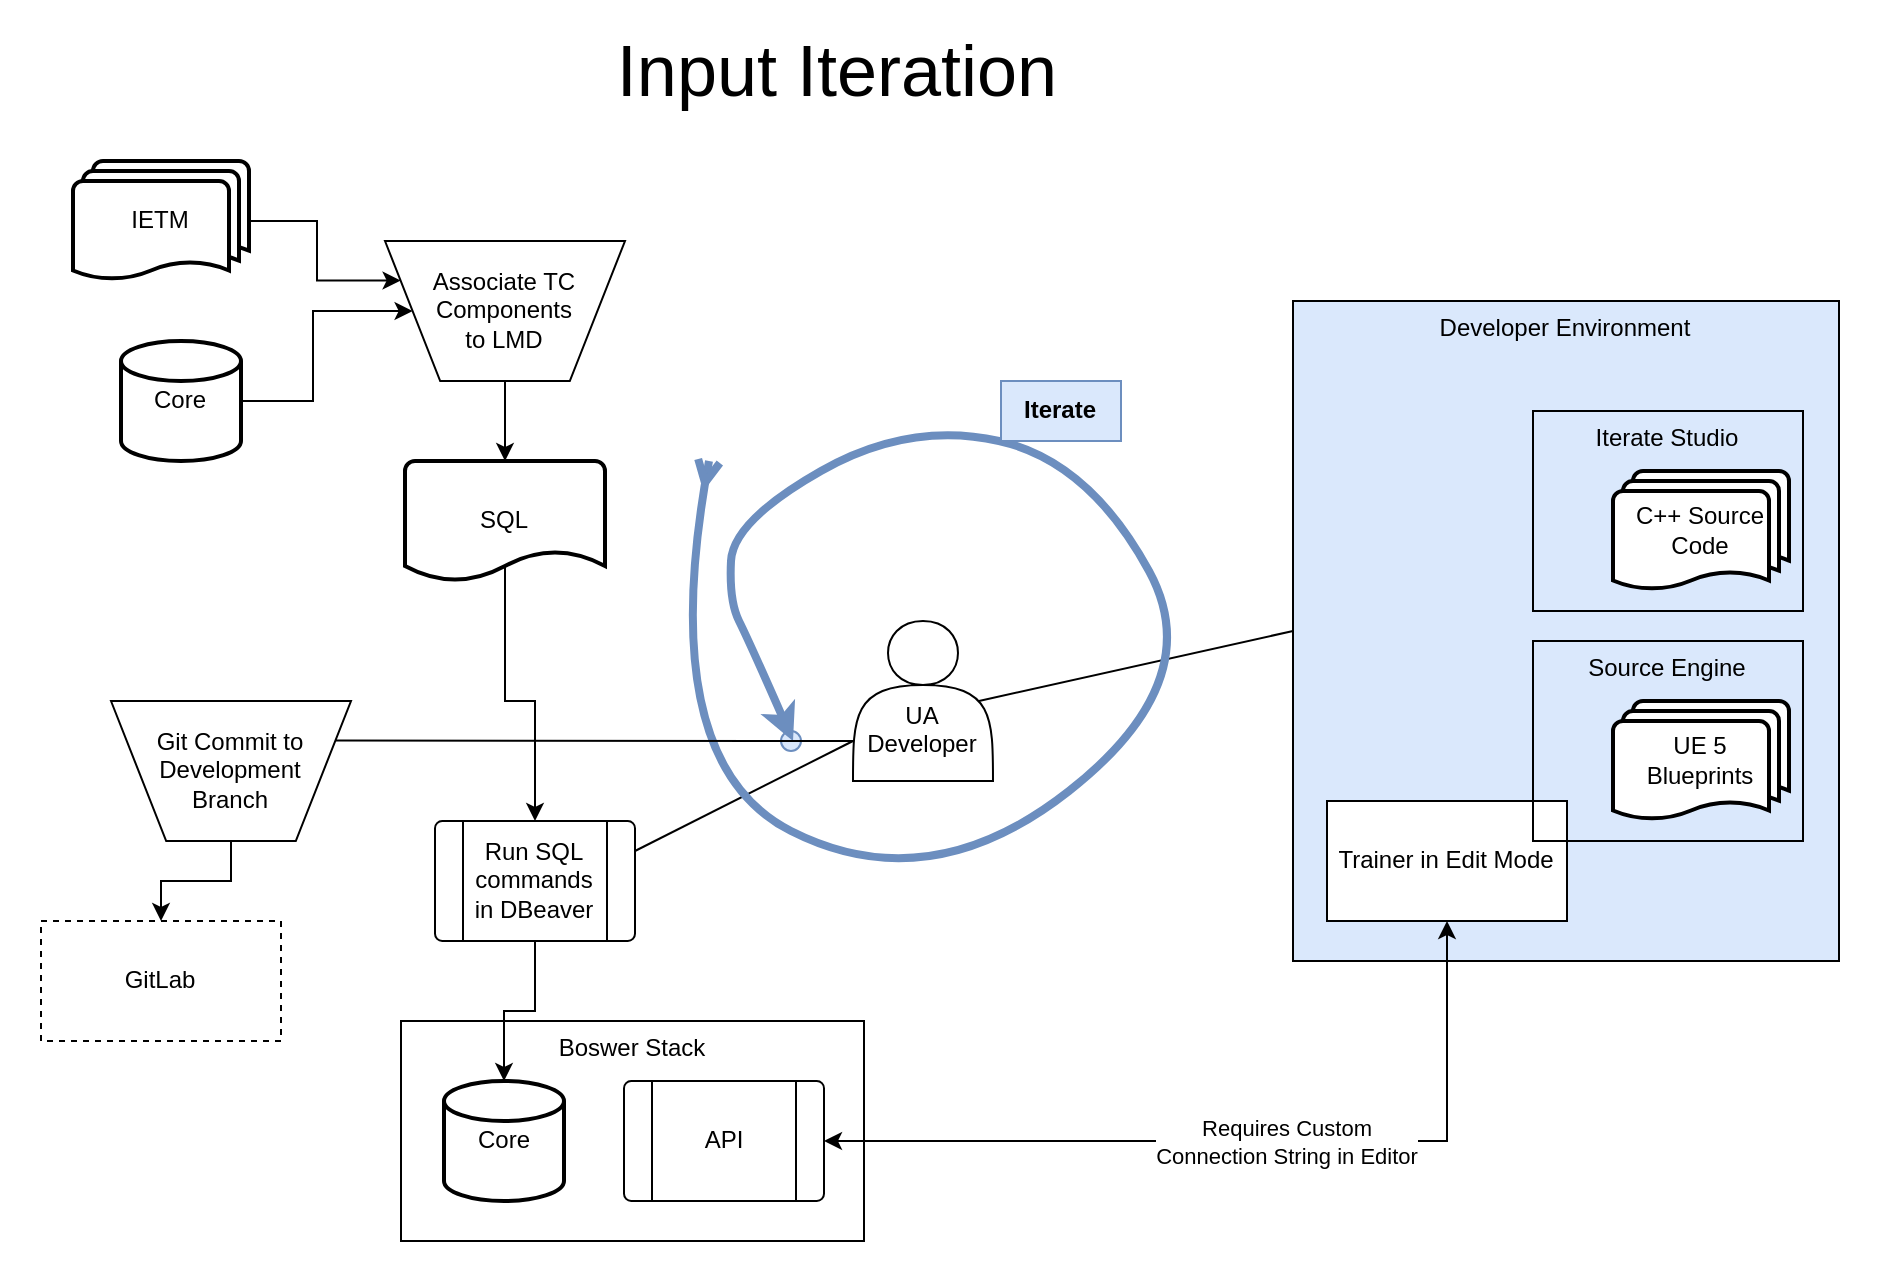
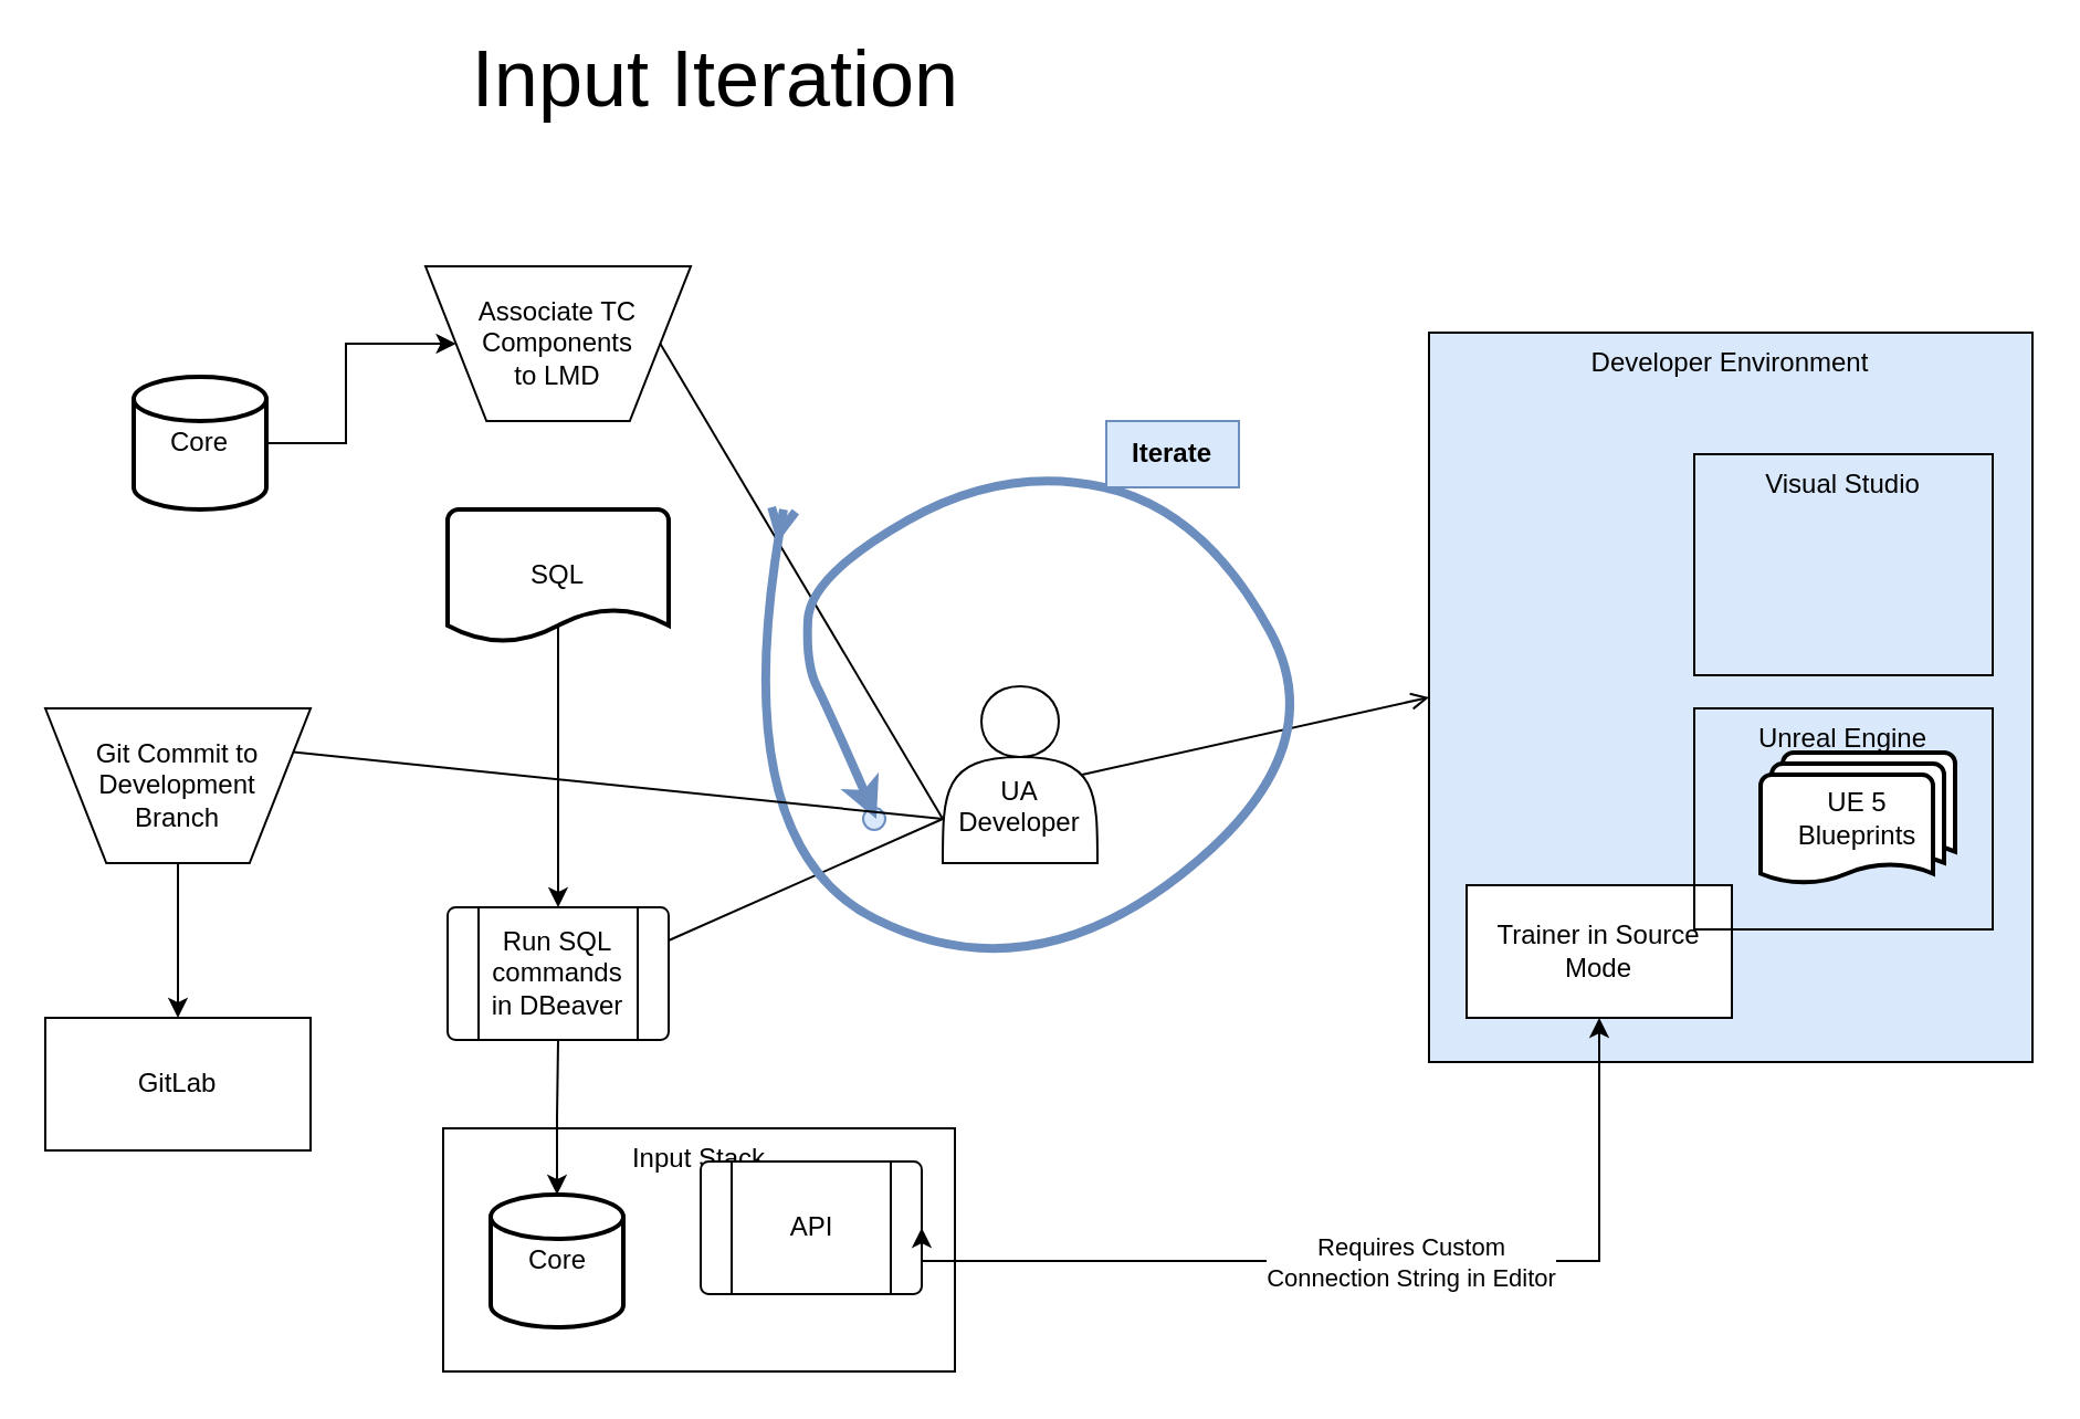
- <mxCell id="11" value="Input Iteration" style="text;html=1;strokeColor=none;fillColor=none;align=center;verticalAlign=middle;whiteSpace=wrap;rounded=0;fontSize=36;" parent="1" vertex="1"><mxGeometry x="286" y="20" width="265" height="30" as="geometry" /></mxCell>
+ <mxCell id="11" value="Input Iteration" style="text;html=1;strokeColor=none;fillColor=none;align=center;verticalAlign=middle;whiteSpace=wrap;rounded=0;fontSize=36;" parent="1" vertex="1"><mxGeometry x="191" y="20" width="265" height="30" as="geometry" /></mxCell>
- <mxCell id="7" value="IETM" style="strokeWidth=2;html=1;shape=mxgraph.flowchart.multi-document;whiteSpace=wrap;" parent="1" vertex="1"><mxGeometry x="36" y="80" width="88" height="60" as="geometry" /></mxCell>
- <mxCell id="6" style="edgeStyle=orthogonalEdgeStyle;rounded=0;orthogonalLoop=1;jettySize=auto;html=1;exitX=1;exitY=0.5;exitDx=0;exitDy=0;exitPerimeter=0;entryX=0;entryY=0.25;entryDx=0;entryDy=0;" parent="1" source="7" target="8" edge="1"><mxGeometry relative="1" as="geometry" /></mxCell>
- <mxCell id="15" style="edgeStyle=orthogonalEdgeStyle;rounded=0;orthogonalLoop=1;jettySize=auto;html=1;exitX=0.5;exitY=1;exitDx=0;exitDy=0;entryX=0.5;entryY=0;entryDx=0;entryDy=0;entryPerimeter=0;" parent="1" source="8" target="14" edge="1"><mxGeometry relative="1" as="geometry"><mxPoint x="252" y="220" as="targetPoint" /></mxGeometry></mxCell>
- <mxCell id="33" value="Iterate Studio" style="rounded=0;whiteSpace=wrap;html=1;fillColor=none;align=center;verticalAlign=top;" parent="31" vertex="1"><mxGeometry width="135" height="100" as="geometry" /></mxCell>
+ <mxCell id="33" value="Visual Studio" style="rounded=0;whiteSpace=wrap;html=1;fillColor=none;align=center;verticalAlign=top;" parent="31" vertex="1"><mxGeometry width="135" height="100" as="geometry" /></mxCell>
- <mxCell id="32" value="C++ Source Code" style="strokeWidth=2;html=1;shape=mxgraph.flowchart.multi-document;whiteSpace=wrap;" parent="31" vertex="1"><mxGeometry x="40" y="30" width="88" height="60" as="geometry" /></mxCell>
- <mxCell id="12" value="" style="endArrow=none;html=1;rounded=0;exitX=0.9;exitY=0.5;exitDx=0;exitDy=0;startArrow=none;startFill=0;endFill=0;exitPerimeter=0;entryX=0;entryY=0.5;entryDx=0;entryDy=0;" parent="1" source="5" target="29" edge="1"><mxGeometry width="50" height="50" relative="1" as="geometry"><mxPoint x="461" y="640" as="sourcePoint" /><mxPoint x="511" y="590" as="targetPoint" /></mxGeometry></mxCell>
+ <mxCell id="12" value="" style="endArrow=open;html=1;rounded=0;exitX=0.9;exitY=0.5;exitDx=0;exitDy=0;startArrow=none;startFill=0;endFill=0;exitPerimeter=0;entryX=0;entryY=0.5;entryDx=0;entryDy=0;" parent="1" source="5" target="29" edge="1"><mxGeometry width="50" height="50" relative="1" as="geometry"><mxPoint x="461" y="640" as="sourcePoint" /><mxPoint x="511" y="590" as="targetPoint" /></mxGeometry></mxCell>
+ <mxCell id="9" value="" style="endArrow=none;html=1;rounded=0;entryX=1;entryY=0.5;entryDx=0;entryDy=0;exitX=0;exitY=0.75;exitDx=0;exitDy=0;startArrow=none;startFill=0;endFill=0;" parent="1" source="5" target="8" edge="1"><mxGeometry width="50" height="50" relative="1" as="geometry"><mxPoint x="228" y="380" as="sourcePoint" /><mxPoint x="348" y="540" as="targetPoint" /></mxGeometry></mxCell>
- <mxCell id="37" value="Source Engine" style="rounded=0;whiteSpace=wrap;html=1;fillColor=none;align=center;verticalAlign=top;" parent="36" vertex="1"><mxGeometry width="135" height="100" as="geometry" /></mxCell>
+ <mxCell id="37" value="Unreal Engine" style="rounded=0;whiteSpace=wrap;html=1;fillColor=none;align=center;verticalAlign=top;" parent="36" vertex="1"><mxGeometry width="135" height="100" as="geometry" /></mxCell>
- <mxCell id="38" value="UE 5&lt;br&gt;Blueprints" style="strokeWidth=2;html=1;shape=mxgraph.flowchart.multi-document;whiteSpace=wrap;" parent="36" vertex="1"><mxGeometry x="40" y="30" width="88" height="60" as="geometry" /></mxCell>
+ <mxCell id="38" value="UE 5&lt;br&gt;Blueprints" style="strokeWidth=2;html=1;shape=mxgraph.flowchart.multi-document;whiteSpace=wrap;" parent="36" vertex="1"><mxGeometry x="30" y="20" width="88" height="60" as="geometry" /></mxCell>
- <mxCell id="26" value="Git Commit to Development&lt;br&gt;Branch" style="verticalLabelPosition=middle;verticalAlign=middle;html=1;shape=trapezoid;perimeter=trapezoidPerimeter;whiteSpace=wrap;size=0.23;arcSize=10;flipV=1;labelPosition=center;align=center;" vertex="1" parent="1"><mxGeometry x="55" y="350" width="120" height="70" as="geometry" /></mxCell>
+ <mxCell id="26" value="Git Commit to Development&lt;br&gt;Branch" style="verticalLabelPosition=middle;verticalAlign=middle;html=1;shape=trapezoid;perimeter=trapezoidPerimeter;whiteSpace=wrap;size=0.23;arcSize=10;flipV=1;labelPosition=center;align=center;" vertex="1" parent="1"><mxGeometry x="20" y="320" width="120" height="70" as="geometry" /></mxCell>
- <mxCell id="35" value="Trainer in Edit Mode" style="rounded=0;whiteSpace=wrap;html=1;" vertex="1" parent="34"><mxGeometry x="-103" y="80" width="120" height="60" as="geometry" /></mxCell>
+ <mxCell id="35" value="Trainer in Source Mode" style="rounded=0;whiteSpace=wrap;html=1;" vertex="1" parent="34"><mxGeometry x="-103" y="80" width="120" height="60" as="geometry" /></mxCell>
- <mxCell id="20" value="Run SQL commands in DBeaver" style="verticalLabelPosition=middle;verticalAlign=middle;html=1;shape=process;whiteSpace=wrap;rounded=1;size=0.14;arcSize=6;labelPosition=center;align=center;" vertex="1" parent="1"><mxGeometry x="217" y="410" width="100" height="60" as="geometry" /></mxCell>
+ <mxCell id="20" value="Run SQL commands in DBeaver" style="verticalLabelPosition=middle;verticalAlign=middle;html=1;shape=process;whiteSpace=wrap;rounded=1;size=0.14;arcSize=6;labelPosition=center;align=center;" vertex="1" parent="1"><mxGeometry x="202" y="410" width="100" height="60" as="geometry" /></mxCell>
- <mxCell id="24" value="GitLab" style="rounded=0;whiteSpace=wrap;html=1;dashed=1;" vertex="1" parent="1"><mxGeometry x="20" y="460" width="120" height="60" as="geometry" /></mxCell>
+ <mxCell id="24" value="GitLab" style="rounded=0;whiteSpace=wrap;html=1;" vertex="1" parent="1"><mxGeometry x="20" y="460" width="120" height="60" as="geometry" /></mxCell>
- <mxCell id="17" value="Boswer Stack" style="rounded=0;whiteSpace=wrap;html=1;labelPosition=center;verticalLabelPosition=middle;align=center;verticalAlign=top;fillColor=none;" vertex="1" parent="16"><mxGeometry width="231.5" height="110" as="geometry" /></mxCell>
+ <mxCell id="17" value="Input Stack" style="rounded=0;whiteSpace=wrap;html=1;labelPosition=center;verticalLabelPosition=middle;align=center;verticalAlign=top;fillColor=none;" vertex="1" parent="16"><mxGeometry width="231.5" height="110" as="geometry" /></mxCell>
- <mxCell id="19" value="API" style="verticalLabelPosition=middle;verticalAlign=middle;html=1;shape=process;whiteSpace=wrap;rounded=1;size=0.14;arcSize=6;labelPosition=center;align=center;" vertex="1" parent="16"><mxGeometry x="111.5" y="30" width="100" height="60" as="geometry" /></mxCell>
+ <mxCell id="19" value="API" style="verticalLabelPosition=middle;verticalAlign=middle;html=1;shape=process;whiteSpace=wrap;rounded=1;size=0.14;arcSize=6;labelPosition=center;align=center;" vertex="1" parent="16"><mxGeometry x="116.5" y="15" width="100" height="60" as="geometry" /></mxCell>
